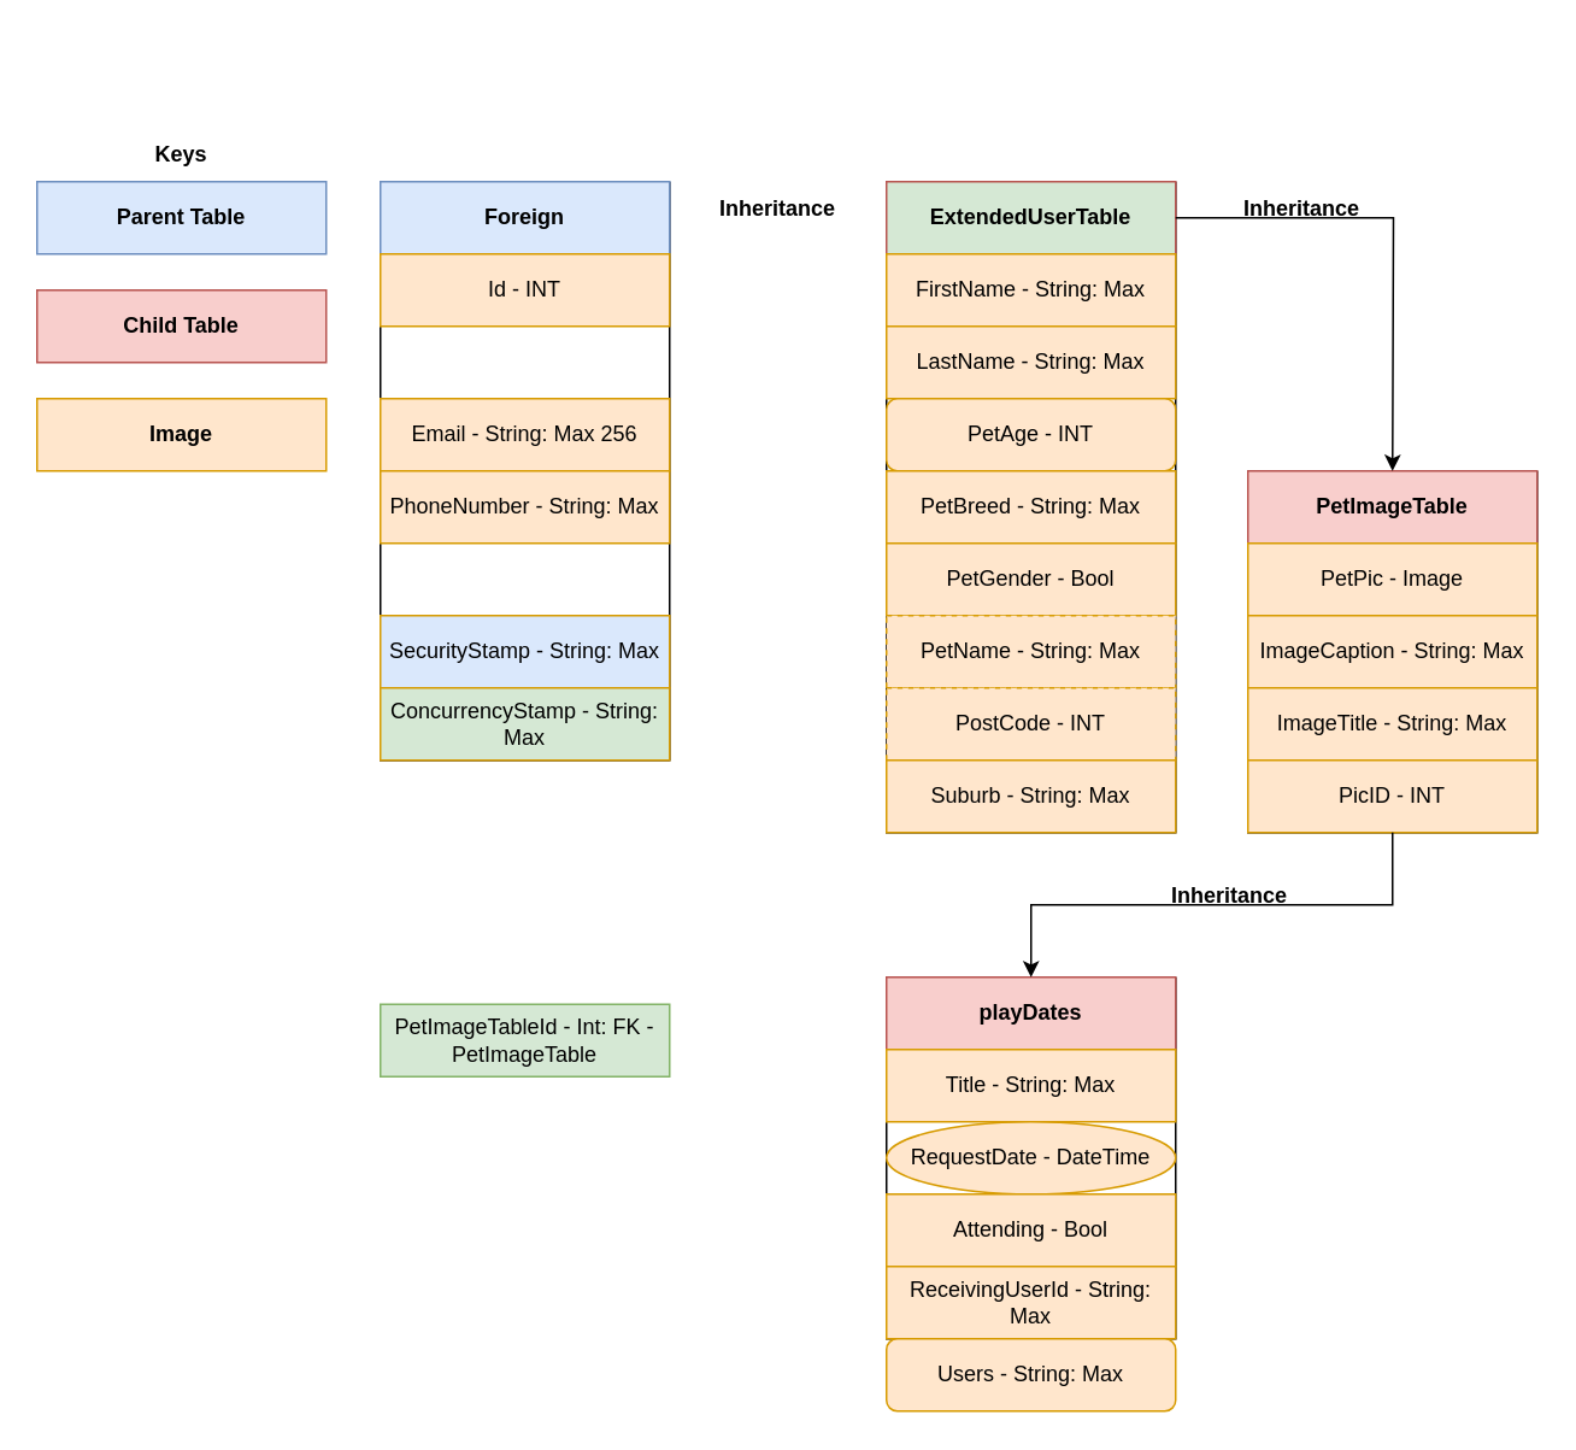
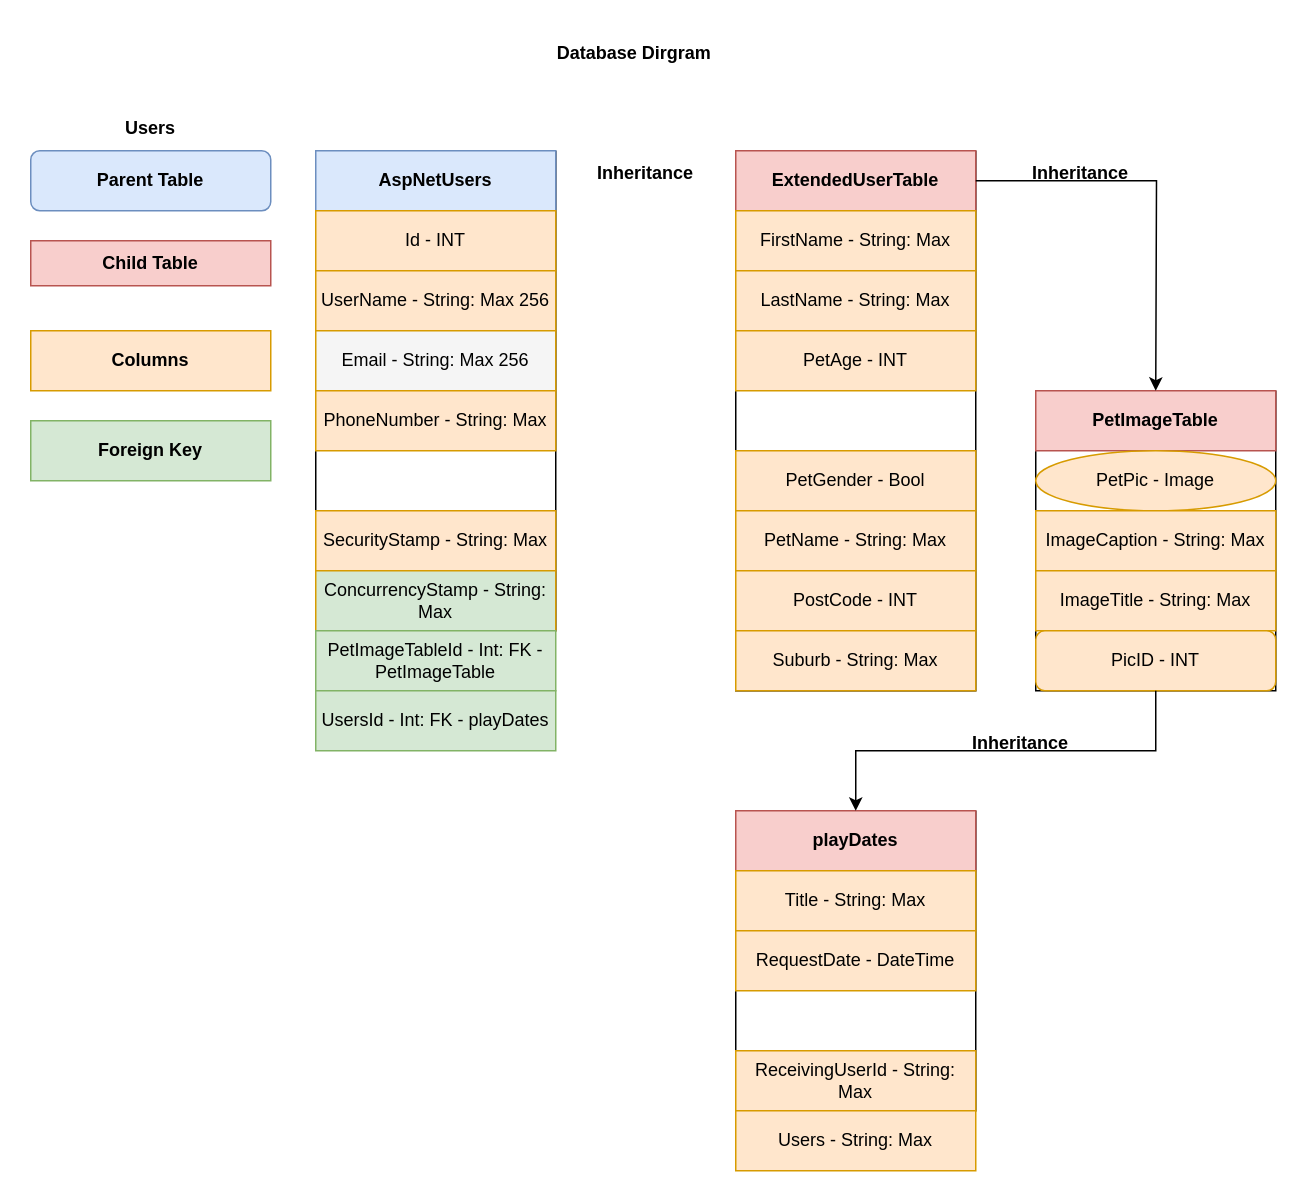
+ <mxCell id="33" value="&lt;b&gt;Database Dirgram&amp;nbsp; &amp;nbsp;&lt;/b&gt;" style="text;html=1;strokeColor=none;fillColor=none;align=center;verticalAlign=middle;whiteSpace=wrap;rounded=0;" parent="1" vertex="1"><mxGeometry x="350" y="20" width="155" height="30" as="geometry" /></mxCell>
- <mxCell id="24" value="&lt;b&gt;Keys&lt;/b&gt;" style="text;html=1;strokeColor=none;fillColor=none;align=center;verticalAlign=middle;whiteSpace=wrap;rounded=0;" parent="1" vertex="1"><mxGeometry x="70" y="70" width="60" height="30" as="geometry" /></mxCell>
+ <mxCell id="24" value="&lt;b&gt;Users&lt;/b&gt;" style="text;html=1;strokeColor=none;fillColor=none;align=center;verticalAlign=middle;whiteSpace=wrap;rounded=0;" parent="1" vertex="1"><mxGeometry x="70" y="70" width="60" height="30" as="geometry" /></mxCell>
- <mxCell id="20" value="&lt;b&gt;Parent Table&lt;/b&gt;" style="rounded=0;whiteSpace=wrap;html=1;fillColor=#dae8fc;strokeColor=#6c8ebf;" parent="1" vertex="1"><mxGeometry x="20" y="100" width="160" height="40" as="geometry" /></mxCell>
+ <mxCell id="20" value="&lt;b&gt;Parent Table&lt;/b&gt;" style="whiteSpace=wrap;html=1;fillColor=#dae8fc;strokeColor=#6c8ebf;rounded=1;" parent="1" vertex="1"><mxGeometry x="20" y="100" width="160" height="40" as="geometry" /></mxCell>
- <mxCell id="3" value="&lt;b&gt;Foreign&lt;/b&gt;" style="rounded=0;whiteSpace=wrap;html=1;fillColor=#dae8fc;strokeColor=#6c8ebf;" parent="2" vertex="1"><mxGeometry width="160" height="40" as="geometry" /></mxCell>
+ <mxCell id="3" value="&lt;b&gt;AspNetUsers&lt;/b&gt;" style="rounded=0;whiteSpace=wrap;html=1;fillColor=#dae8fc;strokeColor=#6c8ebf;" parent="2" vertex="1"><mxGeometry width="160" height="40" as="geometry" /></mxCell>
- <mxCell id="11" value="&lt;b&gt;ExtendedUserTable&lt;/b&gt;" style="rounded=0;whiteSpace=wrap;html=1;fillColor=#d5e8d4;strokeColor=#b85450;" parent="10" vertex="1"><mxGeometry width="160" height="40" as="geometry" /></mxCell>
+ <mxCell id="11" value="&lt;b&gt;ExtendedUserTable&lt;/b&gt;" style="rounded=0;whiteSpace=wrap;html=1;fillColor=#f8cecc;strokeColor=#b85450;" parent="10" vertex="1"><mxGeometry width="160" height="40" as="geometry" /></mxCell>
- <mxCell id="23" value="&lt;b&gt;Child Table&lt;/b&gt;" style="rounded=0;whiteSpace=wrap;html=1;fillColor=#f8cecc;strokeColor=#b85450;" parent="1" vertex="1"><mxGeometry x="20" y="160" width="160" height="40" as="geometry" /></mxCell>
+ <mxCell id="23" value="&lt;b&gt;Child Table&lt;/b&gt;" style="rounded=0;whiteSpace=wrap;html=1;fillColor=#f8cecc;strokeColor=#b85450;" parent="1" vertex="1"><mxGeometry x="20" y="160" width="160" height="30" as="geometry" /></mxCell>
+ <mxCell id="5" value="UserName - String: Max 256" style="rounded=0;whiteSpace=wrap;html=1;fillColor=#ffe6cc;strokeColor=#d79b00;" parent="2" vertex="1"><mxGeometry y="80" width="160" height="40" as="geometry" /></mxCell>
- <mxCell id="21" value="&lt;b&gt;Image&lt;/b&gt;" style="rounded=0;whiteSpace=wrap;html=1;fillColor=#ffe6cc;strokeColor=#d79b00;" parent="1" vertex="1"><mxGeometry x="20" y="220" width="160" height="40" as="geometry" /></mxCell>
+ <mxCell id="21" value="&lt;b&gt;Columns&lt;/b&gt;" style="rounded=0;whiteSpace=wrap;html=1;fillColor=#ffe6cc;strokeColor=#d79b00;" parent="1" vertex="1"><mxGeometry x="20" y="220" width="160" height="40" as="geometry" /></mxCell>
- <mxCell id="6" value="Email - String: Max 256" style="rounded=0;whiteSpace=wrap;html=1;fillColor=#ffe6cc;strokeColor=#d79b00;" parent="2" vertex="1"><mxGeometry y="120" width="160" height="40" as="geometry" /></mxCell>
+ <mxCell id="6" value="Email - String: Max 256" style="rounded=0;whiteSpace=wrap;html=1;fillColor=#f5f5f5;strokeColor=#d79b00;" parent="2" vertex="1"><mxGeometry y="120" width="160" height="40" as="geometry" /></mxCell>
- <mxCell id="14" value="PetAge - INT" style="whiteSpace=wrap;html=1;fillColor=#ffe6cc;strokeColor=#d79b00;rounded=1;" parent="10" vertex="1"><mxGeometry y="120" width="160" height="40" as="geometry" /></mxCell>
+ <mxCell id="14" value="PetAge - INT" style="rounded=0;whiteSpace=wrap;html=1;fillColor=#ffe6cc;strokeColor=#d79b00;" parent="10" vertex="1"><mxGeometry y="120" width="160" height="40" as="geometry" /></mxCell>
- <mxCell id="15" value="PetBreed - String: Max" style="rounded=0;whiteSpace=wrap;html=1;fillColor=#ffe6cc;strokeColor=#d79b00;" parent="10" vertex="1"><mxGeometry y="160" width="160" height="40" as="geometry" /></mxCell>
+ <mxCell id="45" value="&lt;b&gt;Foreign Key&lt;/b&gt;" style="rounded=0;whiteSpace=wrap;html=1;fillColor=#d5e8d4;strokeColor=#82b366;" vertex="1" parent="1"><mxGeometry x="20" y="280" width="160" height="40" as="geometry" /></mxCell>
- <mxCell id="27" value="PetPic - Image" style="rounded=0;whiteSpace=wrap;html=1;fillColor=#ffe6cc;strokeColor=#d79b00;" parent="25" vertex="1"><mxGeometry y="40" width="160" height="40" as="geometry" /></mxCell>
+ <mxCell id="27" value="PetPic - Image" style="ellipse;whiteSpace=wrap;html=1;fillColor=#ffe6cc;strokeColor=#d79b00;" parent="25" vertex="1"><mxGeometry y="40" width="160" height="40" as="geometry" /></mxCell>
- <mxCell id="8" value="SecurityStamp - String: Max" style="rounded=0;whiteSpace=wrap;html=1;fillColor=#dae8fc;strokeColor=#d79b00;" parent="2" vertex="1"><mxGeometry y="240" width="160" height="40" as="geometry" /></mxCell>
+ <mxCell id="8" value="SecurityStamp - String: Max" style="rounded=0;whiteSpace=wrap;html=1;fillColor=#ffe6cc;strokeColor=#d79b00;" parent="2" vertex="1"><mxGeometry y="240" width="160" height="40" as="geometry" /></mxCell>
- <mxCell id="17" value="PetName - String: Max" style="rounded=0;whiteSpace=wrap;html=1;fillColor=#ffe6cc;strokeColor=#d79b00;dashed=1;" parent="10" vertex="1"><mxGeometry y="240" width="160" height="40" as="geometry" /></mxCell>
+ <mxCell id="17" value="PetName - String: Max" style="rounded=0;whiteSpace=wrap;html=1;fillColor=#ffe6cc;strokeColor=#d79b00;" parent="10" vertex="1"><mxGeometry y="240" width="160" height="40" as="geometry" /></mxCell>
- <mxCell id="18" value="PostCode - INT" style="rounded=0;whiteSpace=wrap;html=1;fillColor=#ffe6cc;strokeColor=#d79b00;dashed=1;" parent="10" vertex="1"><mxGeometry y="280" width="160" height="40" as="geometry" /></mxCell>
+ <mxCell id="18" value="PostCode - INT" style="rounded=0;whiteSpace=wrap;html=1;fillColor=#ffe6cc;strokeColor=#d79b00;" parent="10" vertex="1"><mxGeometry y="280" width="160" height="40" as="geometry" /></mxCell>
- <mxCell id="30" value="PicID - INT" style="rounded=0;whiteSpace=wrap;html=1;fillColor=#ffe6cc;strokeColor=#d79b00;" parent="25" vertex="1"><mxGeometry y="160" width="160" height="40" as="geometry" /></mxCell>
+ <mxCell id="30" value="PicID - INT" style="whiteSpace=wrap;html=1;fillColor=#ffe6cc;strokeColor=#d79b00;rounded=1;" parent="25" vertex="1"><mxGeometry y="160" width="160" height="40" as="geometry" /></mxCell>
+ <mxCell id="44" value="UsersId - Int: FK - playDates" style="rounded=0;whiteSpace=wrap;html=1;fillColor=#d5e8d4;strokeColor=#82b366;" vertex="1" parent="1"><mxGeometry x="210" y="460" width="160" height="40" as="geometry" /></mxCell>
- <mxCell id="43" value="PetImageTableId - Int: FK - PetImageTable" style="rounded=0;whiteSpace=wrap;html=1;fillColor=#d5e8d4;strokeColor=#82b366;" vertex="1" parent="1"><mxGeometry x="210" y="555" width="160" height="40" as="geometry" /></mxCell>
+ <mxCell id="43" value="PetImageTableId - Int: FK - PetImageTable" style="rounded=0;whiteSpace=wrap;html=1;fillColor=#d5e8d4;strokeColor=#82b366;" vertex="1" parent="1"><mxGeometry x="210" y="420" width="160" height="40" as="geometry" /></mxCell>
- <mxCell id="37" value="RequestDate - DateTime" style="ellipse;whiteSpace=wrap;html=1;fillColor=#ffe6cc;strokeColor=#d79b00;" vertex="1" parent="34"><mxGeometry y="80" width="160" height="40" as="geometry" /></mxCell>
+ <mxCell id="37" value="RequestDate - DateTime" style="rounded=0;whiteSpace=wrap;html=1;fillColor=#ffe6cc;strokeColor=#d79b00;" vertex="1" parent="34"><mxGeometry y="80" width="160" height="40" as="geometry" /></mxCell>
- <mxCell id="38" value="Attending - Bool" style="rounded=0;whiteSpace=wrap;html=1;fillColor=#ffe6cc;strokeColor=#d79b00;" vertex="1" parent="34"><mxGeometry y="120" width="160" height="40" as="geometry" /></mxCell>
- <mxCell id="42" value="Users - String: Max" style="whiteSpace=wrap;html=1;fillColor=#ffe6cc;strokeColor=#d79b00;rounded=1;" vertex="1" parent="1"><mxGeometry x="490" y="740" width="160" height="40" as="geometry" /></mxCell>
+ <mxCell id="42" value="Users - String: Max" style="rounded=0;whiteSpace=wrap;html=1;fillColor=#ffe6cc;strokeColor=#d79b00;" vertex="1" parent="1"><mxGeometry x="490" y="740" width="160" height="40" as="geometry" /></mxCell>
